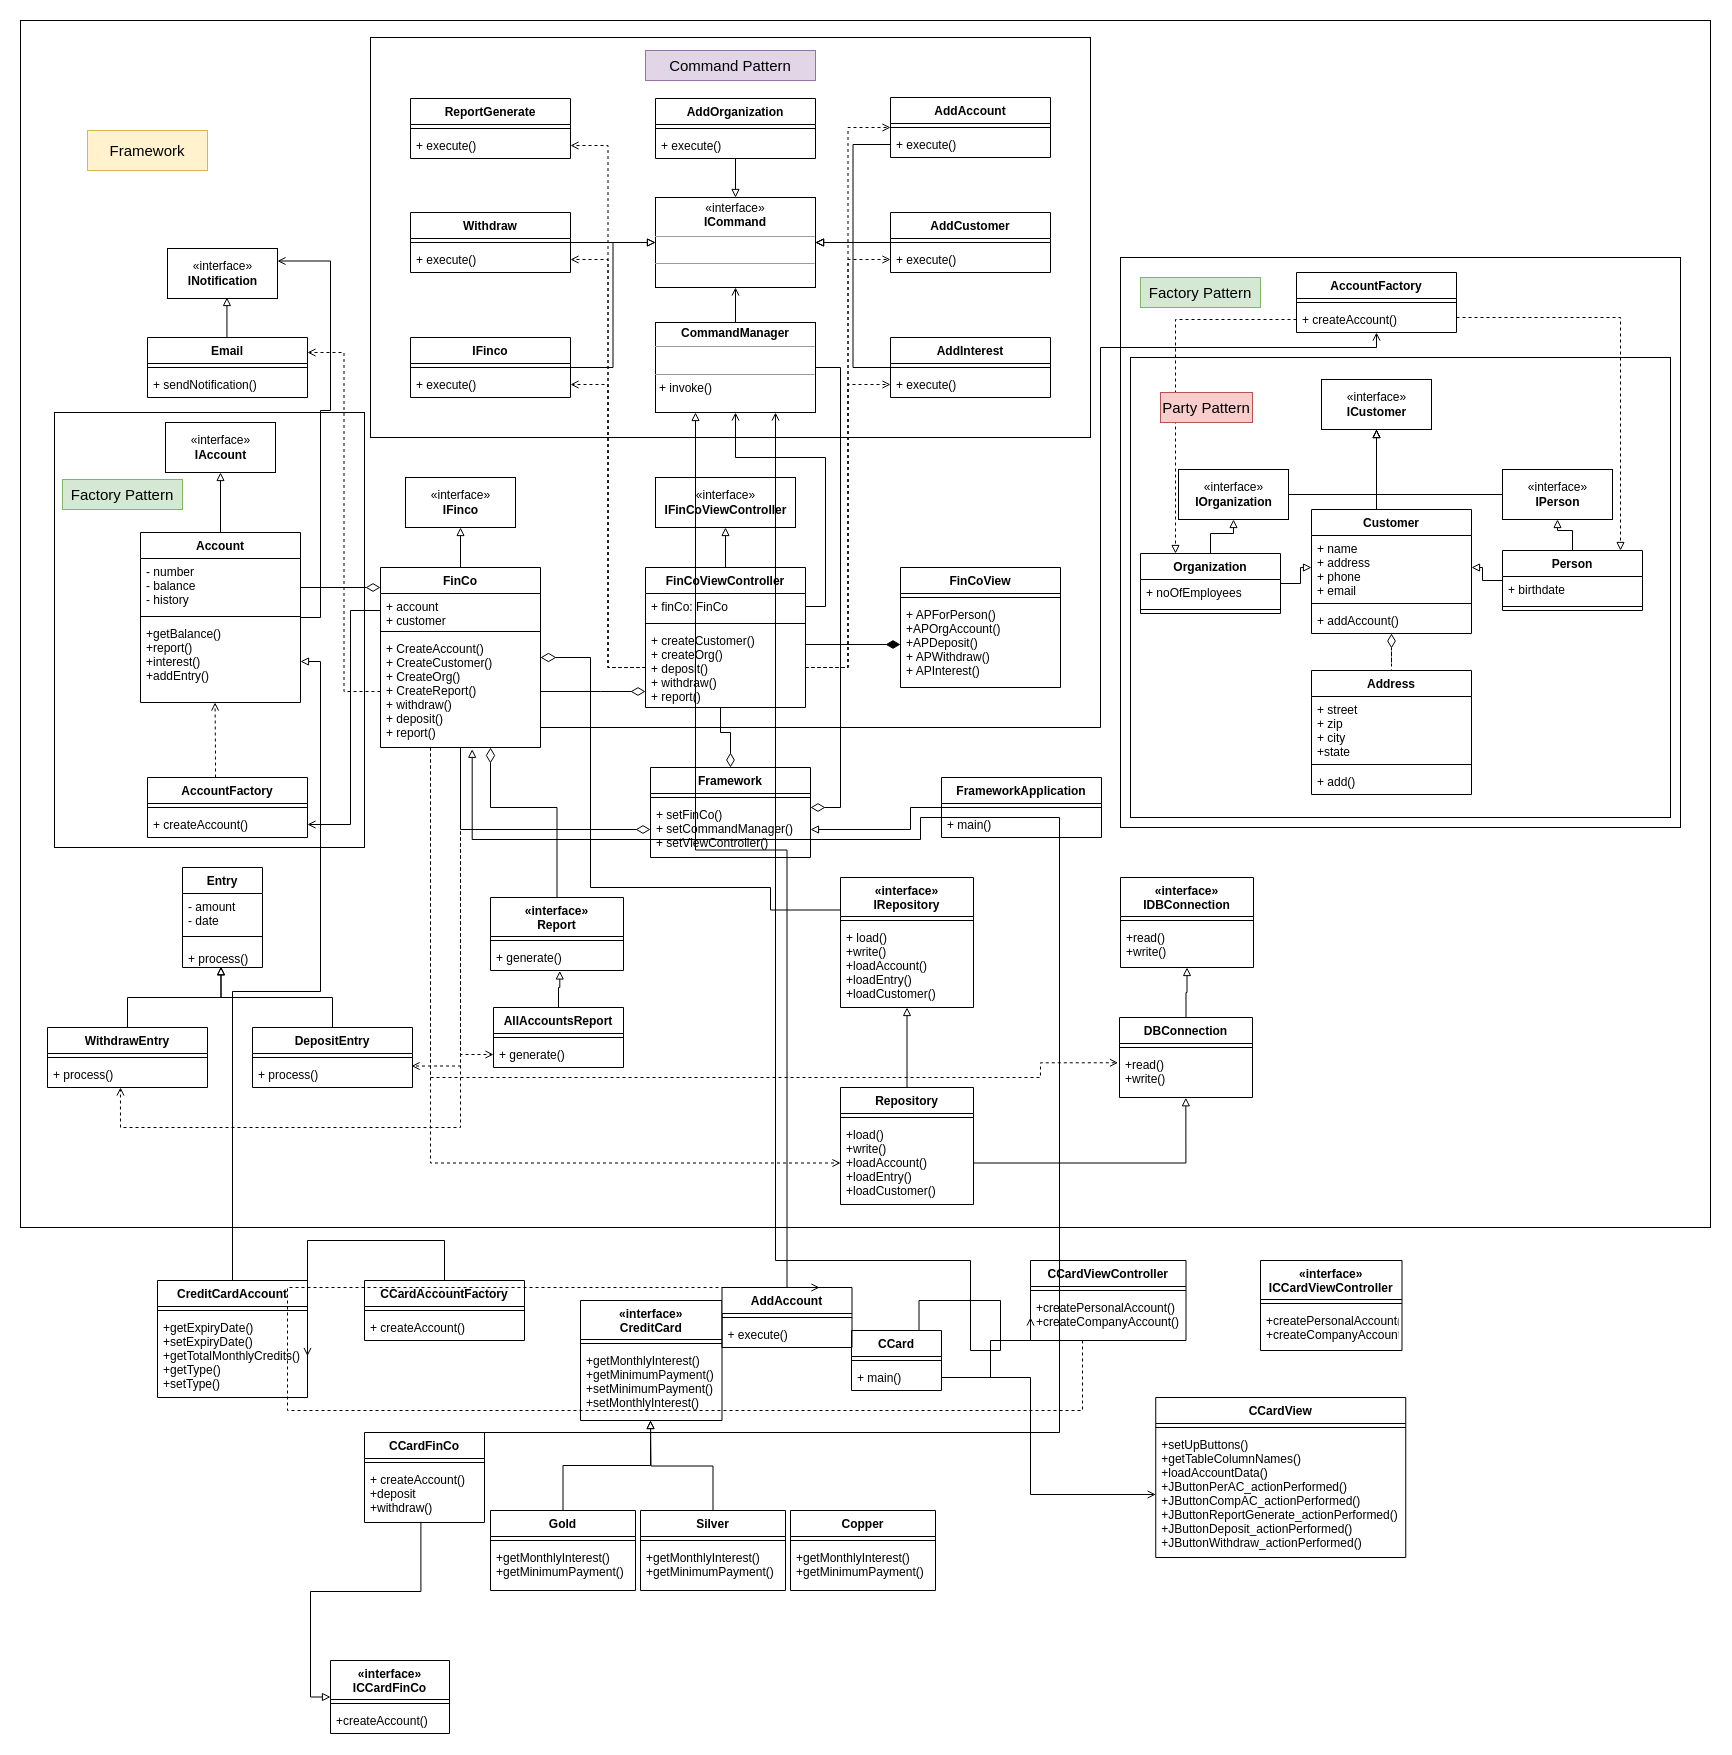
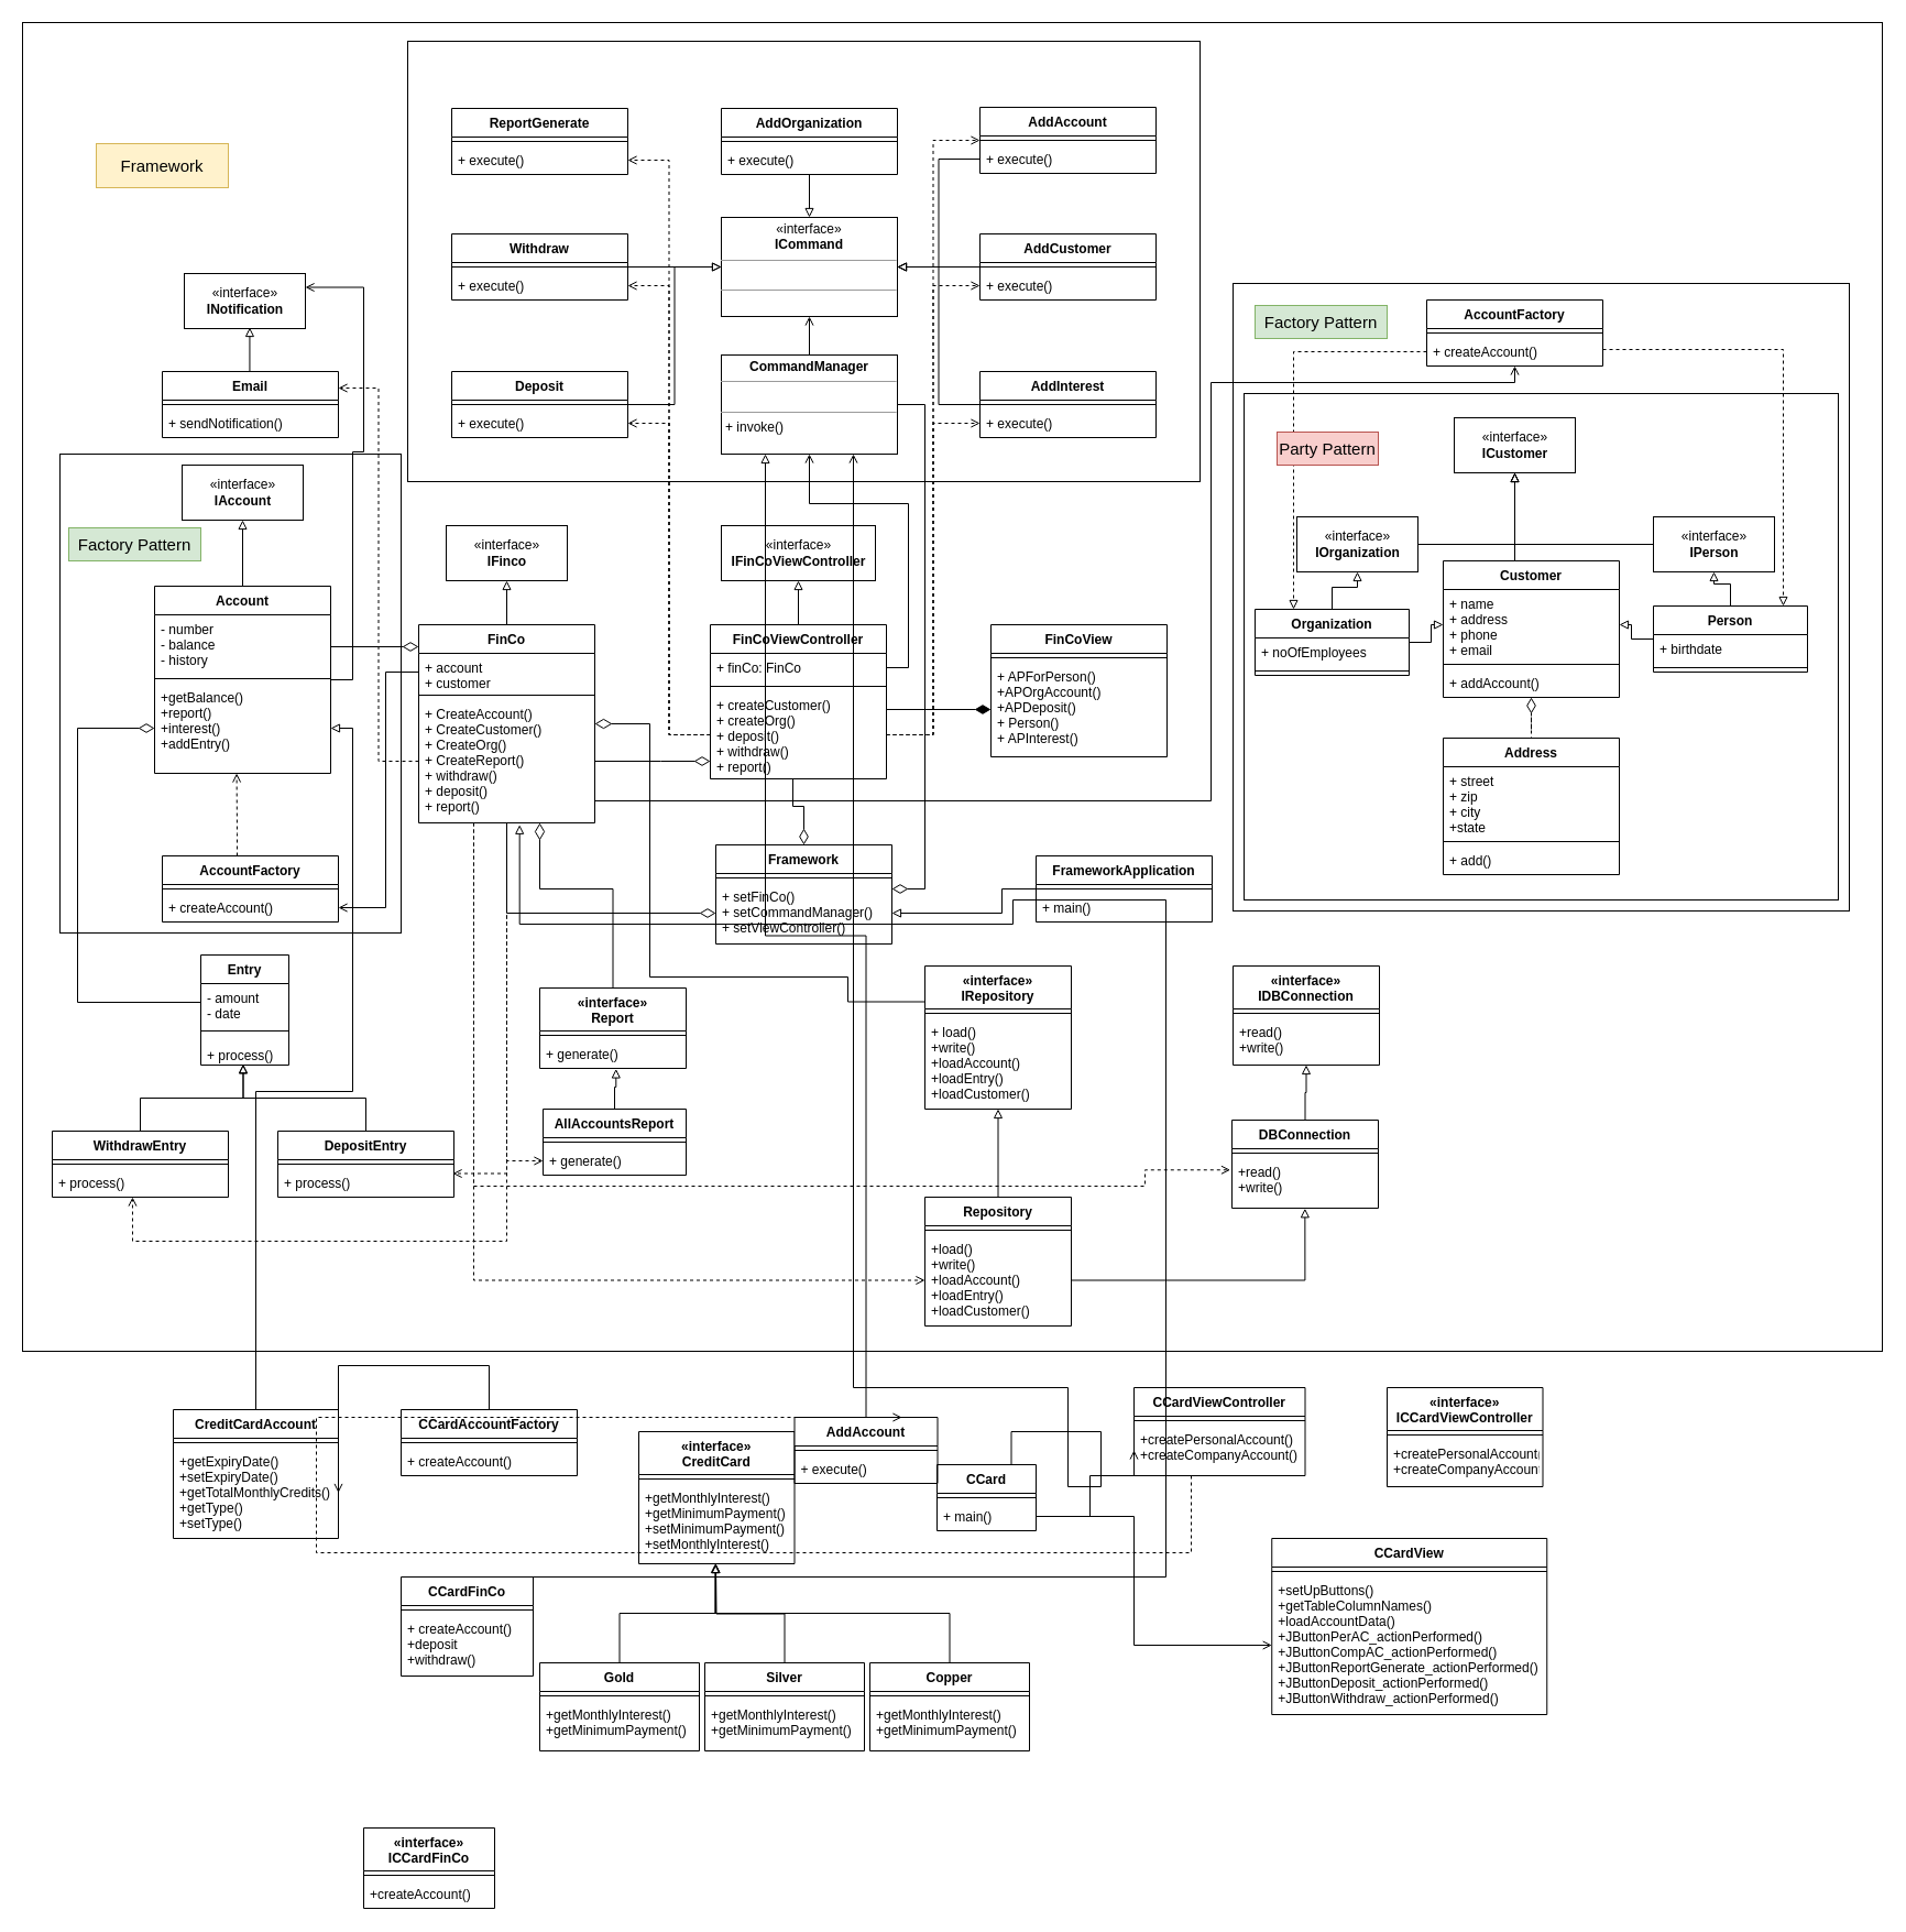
- <mxCell id="66" value="&lt;font style=&quot;font-size: 15px;&quot;&gt;Command Pattern&lt;/font&gt;" style="text;html=1;strokeColor=#9673a6;fillColor=#e1d5e7;align=center;verticalAlign=middle;whiteSpace=wrap;rounded=0;" parent="1" vertex="1"><mxGeometry x="645" y="50" width="170" height="30" as="geometry" /></mxCell>
- <mxCell id="44" value="IFinco" style="swimlane;fontStyle=1;align=center;verticalAlign=top;childLayout=stackLayout;horizontal=1;startSize=26;horizontalStack=0;resizeParent=1;resizeParentMax=0;resizeLast=0;collapsible=1;marginBottom=0;" parent="1" vertex="1"><mxGeometry x="410" y="337" width="160" height="60" as="geometry" /></mxCell>
+ <mxCell id="44" value="Deposit" style="swimlane;fontStyle=1;align=center;verticalAlign=top;childLayout=stackLayout;horizontal=1;startSize=26;horizontalStack=0;resizeParent=1;resizeParentMax=0;resizeLast=0;collapsible=1;marginBottom=0;" parent="1" vertex="1"><mxGeometry x="410" y="337" width="160" height="60" as="geometry" /></mxCell>
- <mxCell id="77" value="+ APForPerson()&#10;+APOrgAccount()&#10;+APDeposit()&#10;+ APWithdraw()&#10;+ APInterest()" style="text;strokeColor=none;fillColor=none;align=left;verticalAlign=top;spacingLeft=4;spacingRight=4;overflow=hidden;rotatable=0;points=[[0,0.5],[1,0.5]];portConstraint=eastwest;" parent="75" vertex="1"><mxGeometry y="34" width="160" height="86" as="geometry" /></mxCell>
+ <mxCell id="77" value="+ APForPerson()&#10;+APOrgAccount()&#10;+APDeposit()&#10;+ Person()&#10;+ APInterest()" style="text;strokeColor=none;fillColor=none;align=left;verticalAlign=top;spacingLeft=4;spacingRight=4;overflow=hidden;rotatable=0;points=[[0,0.5],[1,0.5]];portConstraint=eastwest;" parent="75" vertex="1"><mxGeometry y="34" width="160" height="86" as="geometry" /></mxCell>
+ <mxCell id="110" style="edgeStyle=orthogonalEdgeStyle;rounded=0;orthogonalLoop=1;jettySize=auto;html=1;entryX=0;entryY=0.5;entryDx=0;entryDy=0;fontSize=15;startArrow=diamondThin;startFill=0;endArrow=none;endFill=0;startSize=12;endSize=6;" parent="1" source="86" target="92" edge="1"><mxGeometry relative="1" as="geometry"><Array as="points"><mxPoint x="70" y="661" /><mxPoint x="70" y="910" /></Array></mxGeometry></mxCell>
+ <mxCell id="184" style="edgeStyle=orthogonalEdgeStyle;rounded=0;orthogonalLoop=1;jettySize=auto;html=1;entryX=0.5;entryY=0;entryDx=0;entryDy=0;fontSize=15;startArrow=block;startFill=0;endArrow=none;endFill=0;startSize=6;endSize=6;exitX=0.49;exitY=1;exitDx=0;exitDy=0;exitPerimeter=0;" edge="1" parent="1" source="170" target="174"><mxGeometry relative="1" as="geometry"><mxPoint x="660" y="1430" as="sourcePoint" /><mxPoint x="722.5" y="1520" as="targetPoint" /><Array as="points"><mxPoint x="649" y="1465" /><mxPoint x="863" y="1465" /></Array></mxGeometry></mxCell>
- <mxCell id="211" style="edgeStyle=orthogonalEdgeStyle;rounded=0;orthogonalLoop=1;jettySize=auto;html=1;fontSize=15;startArrow=none;startFill=0;endArrow=block;endFill=0;startSize=12;endSize=6;entryX=0;entryY=0.5;entryDx=0;entryDy=0;exitX=0.47;exitY=0.989;exitDx=0;exitDy=0;exitPerimeter=0;" edge="1" parent="1" source="209" target="204"><mxGeometry relative="1" as="geometry"><mxPoint x="230.48" y="976.494" as="targetPoint" /><mxPoint x="342.059" y="1037" as="sourcePoint" /></mxGeometry></mxCell>
